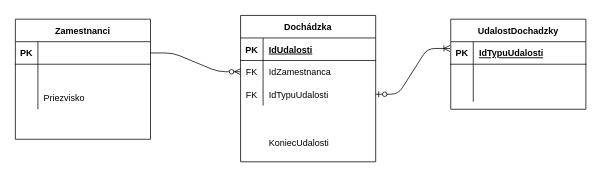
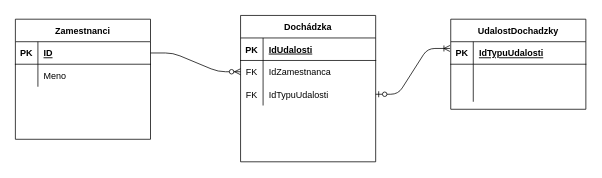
+ <mxCell id="5" value="ID" style="shape=partialRectangle;connectable=0;fillColor=none;top=0;left=0;bottom=0;right=0;align=left;spacingLeft=6;fontStyle=5;overflow=hidden;" vertex="1" parent="3"><mxGeometry x="30" width="150" height="30" as="geometry" /></mxCell>
+ <mxCell id="8" value="Meno" style="shape=partialRectangle;connectable=0;fillColor=none;top=0;left=0;bottom=0;right=0;align=left;spacingLeft=6;overflow=hidden;" vertex="1" parent="6"><mxGeometry x="30" width="150" height="30" as="geometry" /></mxCell>
- <mxCell id="11" value="Priezvisko" style="shape=partialRectangle;connectable=0;fillColor=none;top=0;left=0;bottom=0;right=0;align=left;spacingLeft=6;overflow=hidden;" vertex="1" parent="9"><mxGeometry x="30" width="150" height="30" as="geometry" /></mxCell>
- <mxCell id="35" value="KoniecUdalosti" style="shape=partialRectangle;connectable=0;fillColor=none;top=0;left=0;bottom=0;right=0;align=left;spacingLeft=6;overflow=hidden;" vertex="1" parent="1"><mxGeometry x="350" y="175" width="150" height="30" as="geometry" /></mxCell>
